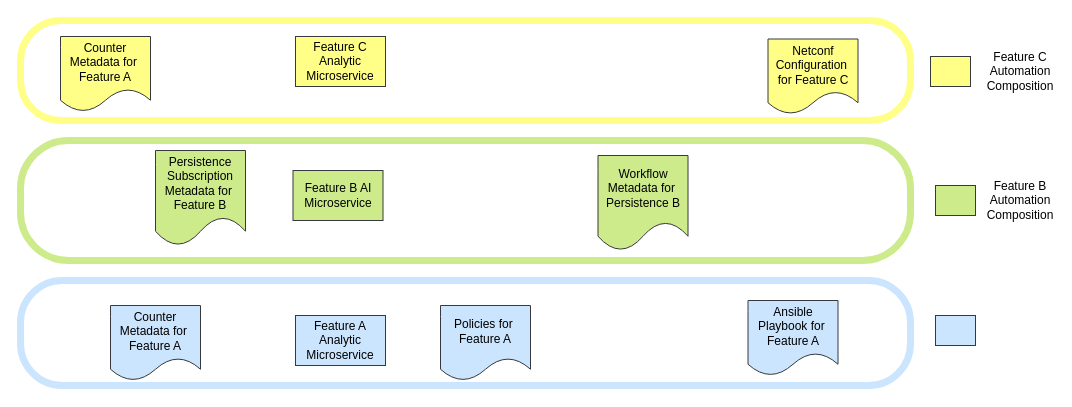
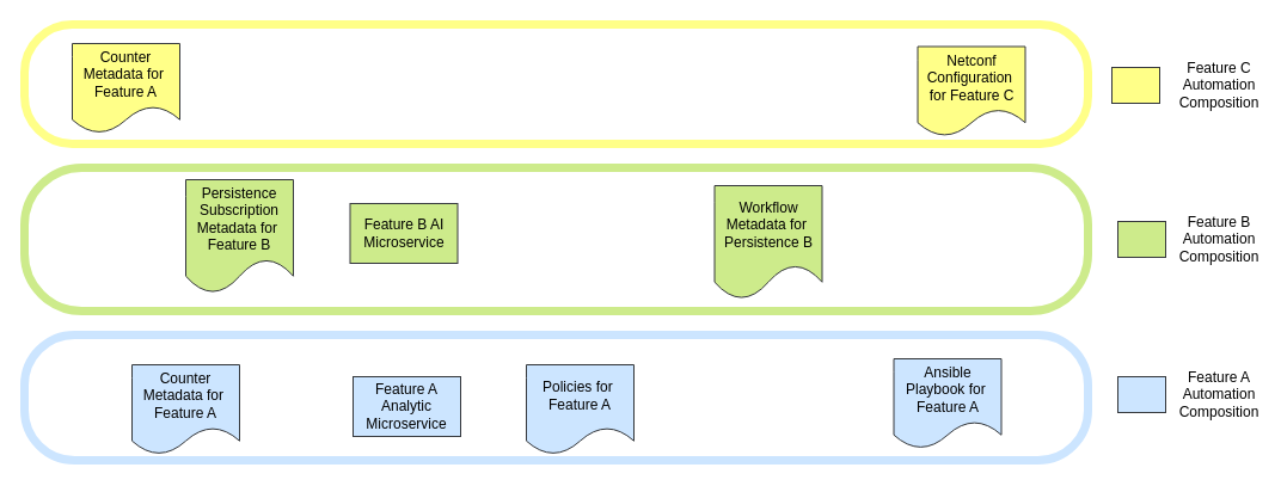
- <mxCell id="11" value="Feature C Analytic&lt;br&gt;Microservice" style="rounded=0;whiteSpace=wrap;html=1;fillColor=#ffff88;strokeColor=#36393d;fontColor=#000000;" parent="1" vertex="1"><mxGeometry x="295" y="36" width="90" height="50" as="geometry" /></mxCell>
+ <mxCell id="19" value="Feature A&lt;br&gt;Automation&lt;br&gt;Composition" style="text;html=1;strokeColor=none;fillColor=none;align=center;verticalAlign=middle;whiteSpace=wrap;rounded=0;fontColor=#000000;" parent="1" vertex="1"><mxGeometry x="990" y="315" width="60" height="30" as="geometry" /></mxCell>
